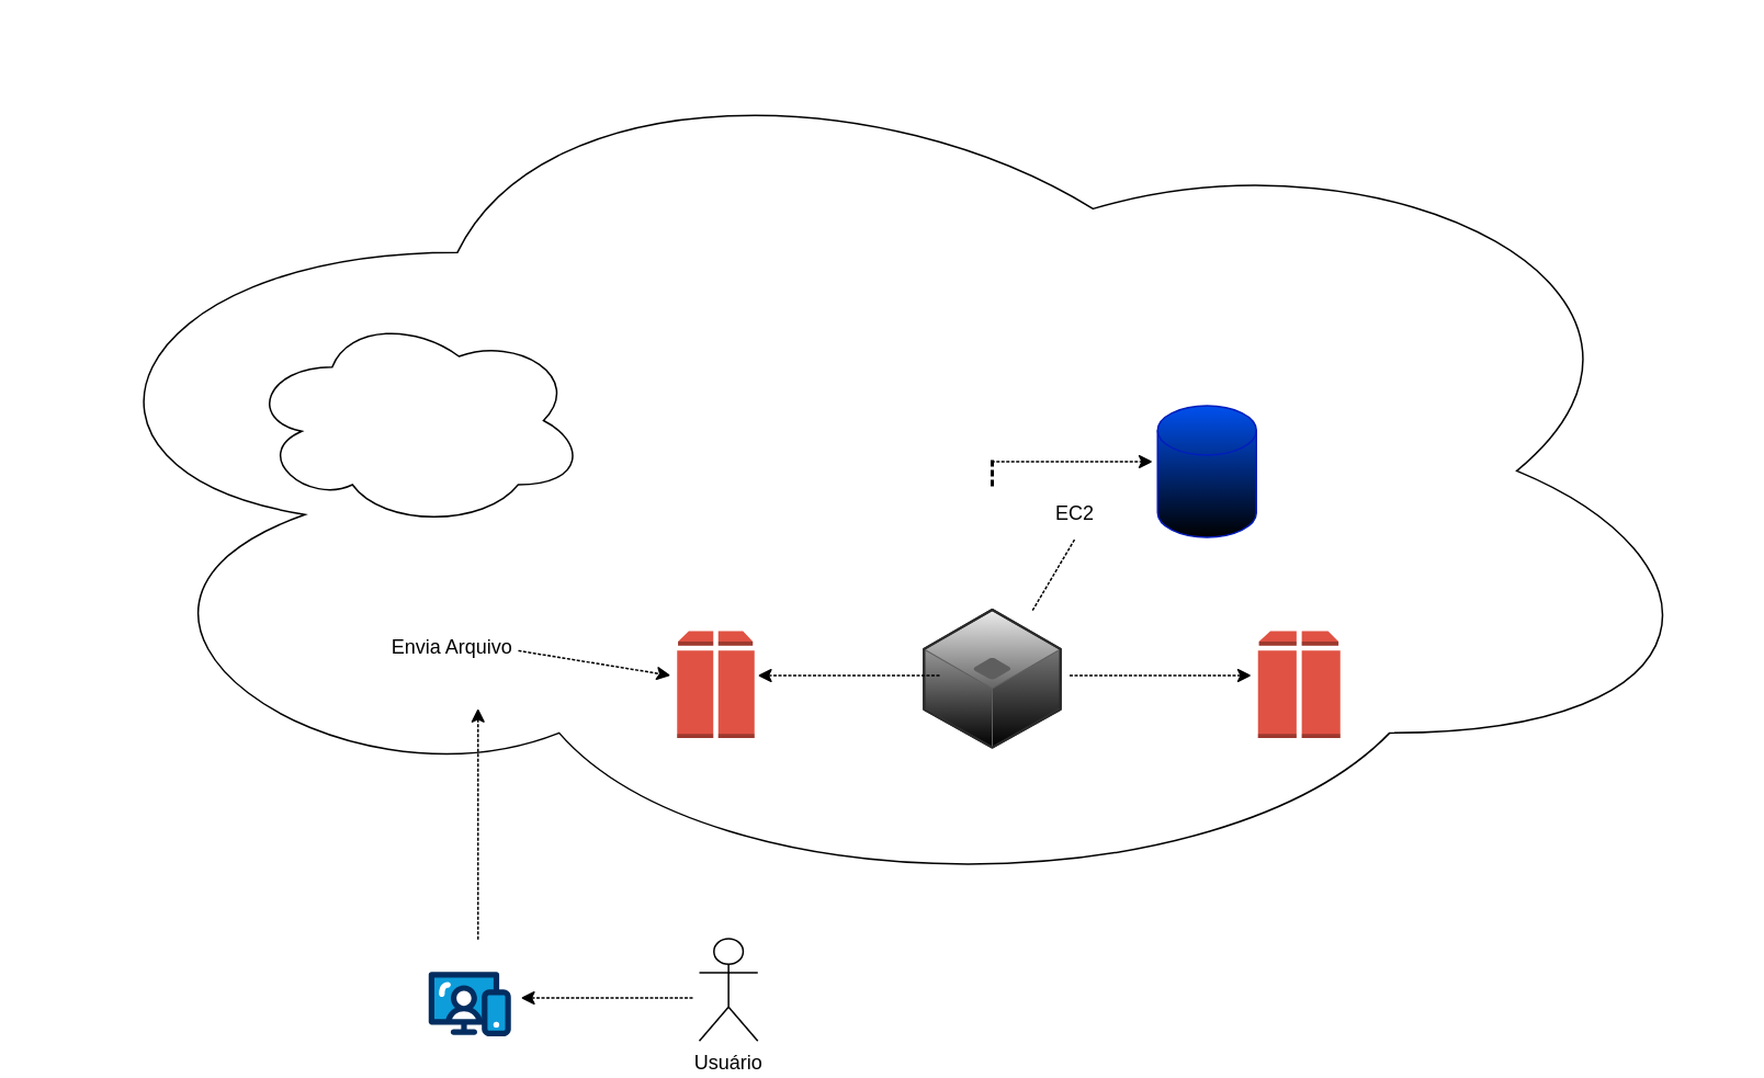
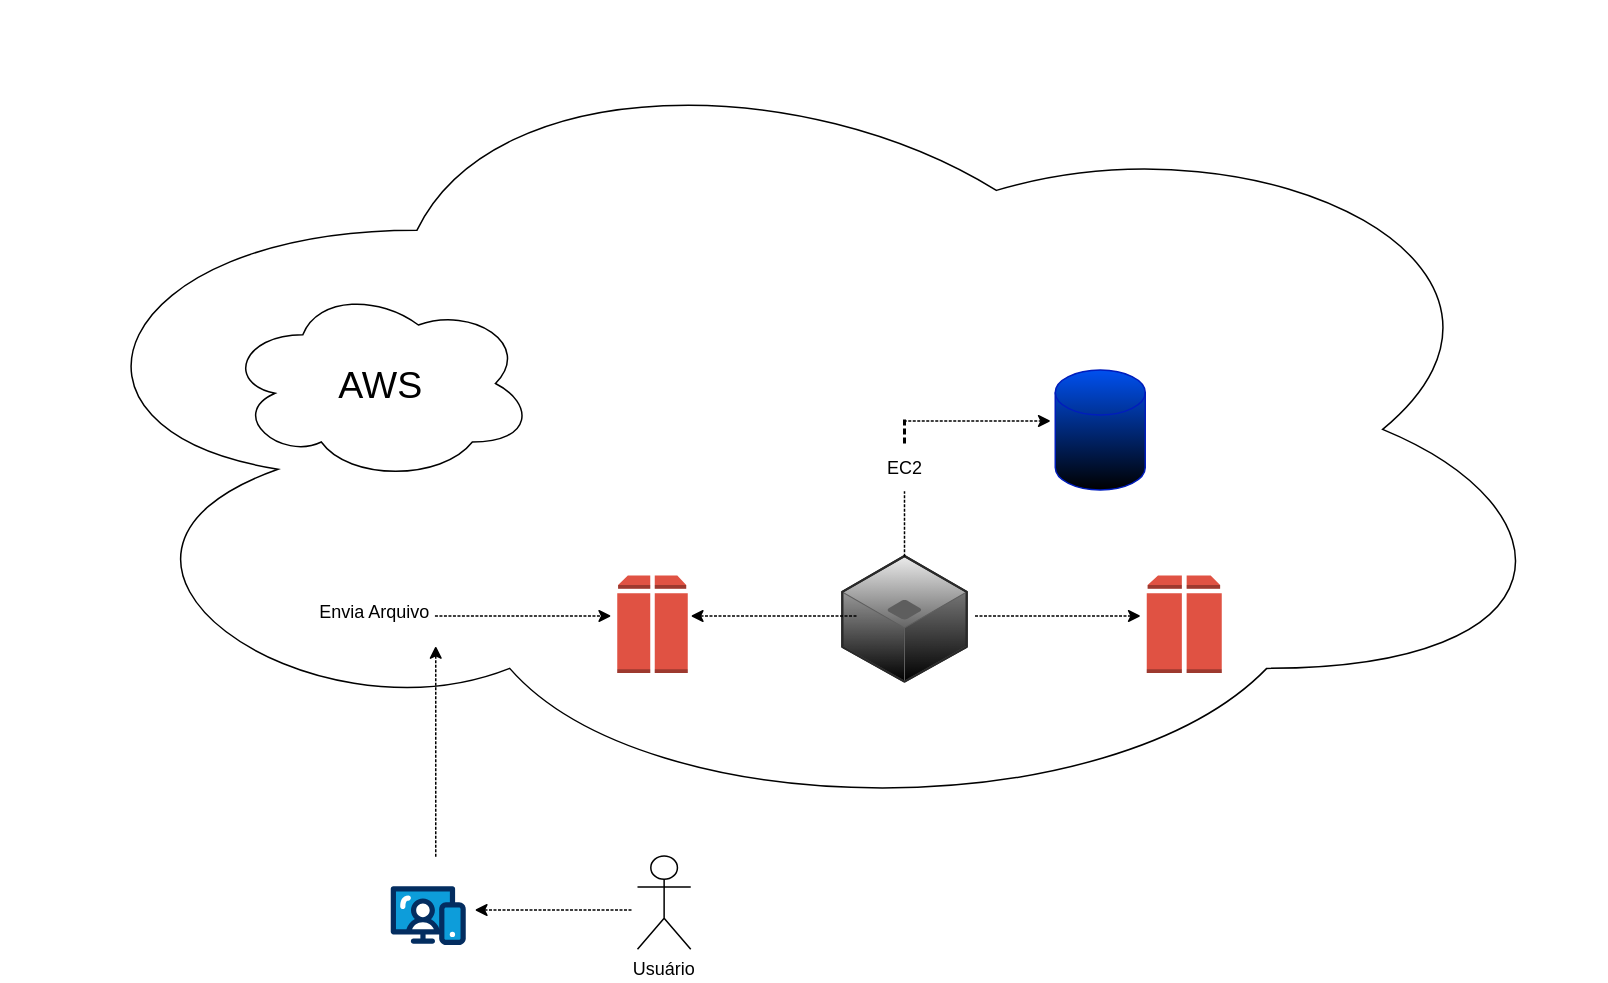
+ <mxCell id="20" value="&lt;font style=&quot;font-size: 25px;&quot;&gt;AWS&lt;/font&gt;" style="text;html=1;align=center;verticalAlign=middle;resizable=0;points=[];autosize=1;strokeColor=none;fillColor=none;" vertex="1" parent="1"><mxGeometry x="212.75" y="235" width="80" height="40" as="geometry" /></mxCell>
- <mxCell id="17" value="EC2" style="text;html=1;align=center;verticalAlign=middle;whiteSpace=wrap;rounded=0;" vertex="1" parent="1"><mxGeometry x="622.5" y="297.4" width="60" height="30" as="geometry" /></mxCell>
+ <mxCell id="17" value="EC2" style="text;html=1;align=center;verticalAlign=middle;whiteSpace=wrap;rounded=0;" vertex="1" parent="1"><mxGeometry x="572.5" y="297.4" width="60" height="30" as="geometry" /></mxCell>
- <mxCell id="10" value="Envia Arquivo" style="text;html=1;align=center;verticalAlign=middle;whiteSpace=wrap;rounded=0;" vertex="1" parent="1"><mxGeometry x="215" y="386" width="119" height="14" as="geometry" /></mxCell>
+ <mxCell id="10" value="Envia Arquivo" style="text;html=1;align=center;verticalAlign=middle;whiteSpace=wrap;rounded=0;" vertex="1" parent="1"><mxGeometry x="190" y="401" width="119" height="14" as="geometry" /></mxCell>
